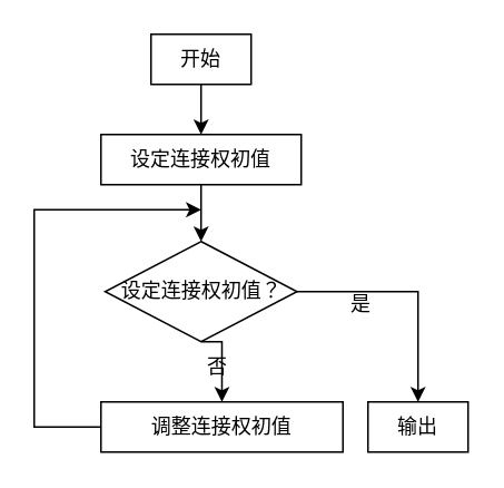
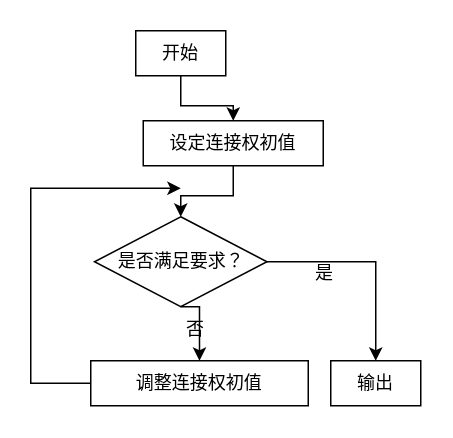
- <mxCell id="5" value="设定连接权初值" style="rounded=0;whiteSpace=wrap;html=1;" vertex="1" parent="1"><mxGeometry x="60" y="80" width="120" height="30" as="geometry" /></mxCell>
+ <mxCell id="5" value="设定连接权初值" style="rounded=0;whiteSpace=wrap;html=1;" vertex="1" parent="1"><mxGeometry x="95" y="80" width="120" height="30" as="geometry" /></mxCell>
- <mxCell id="8" value="设定连接权初值？" style="rhombus;whiteSpace=wrap;html=1;" vertex="1" parent="1"><mxGeometry x="62.5" y="144" width="115" height="60" as="geometry" /></mxCell>
+ <mxCell id="8" value="是否满足要求？" style="rhombus;whiteSpace=wrap;html=1;" vertex="1" parent="1"><mxGeometry x="62.5" y="144" width="115" height="60" as="geometry" /></mxCell>
